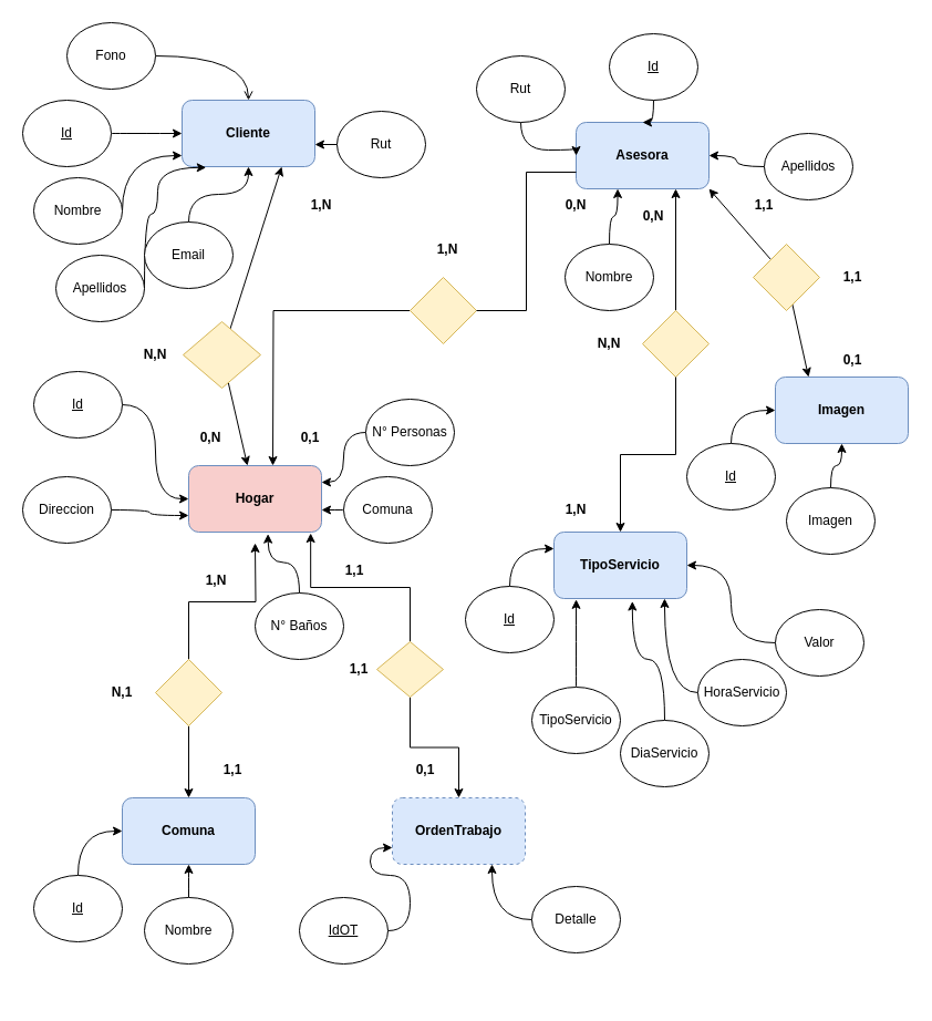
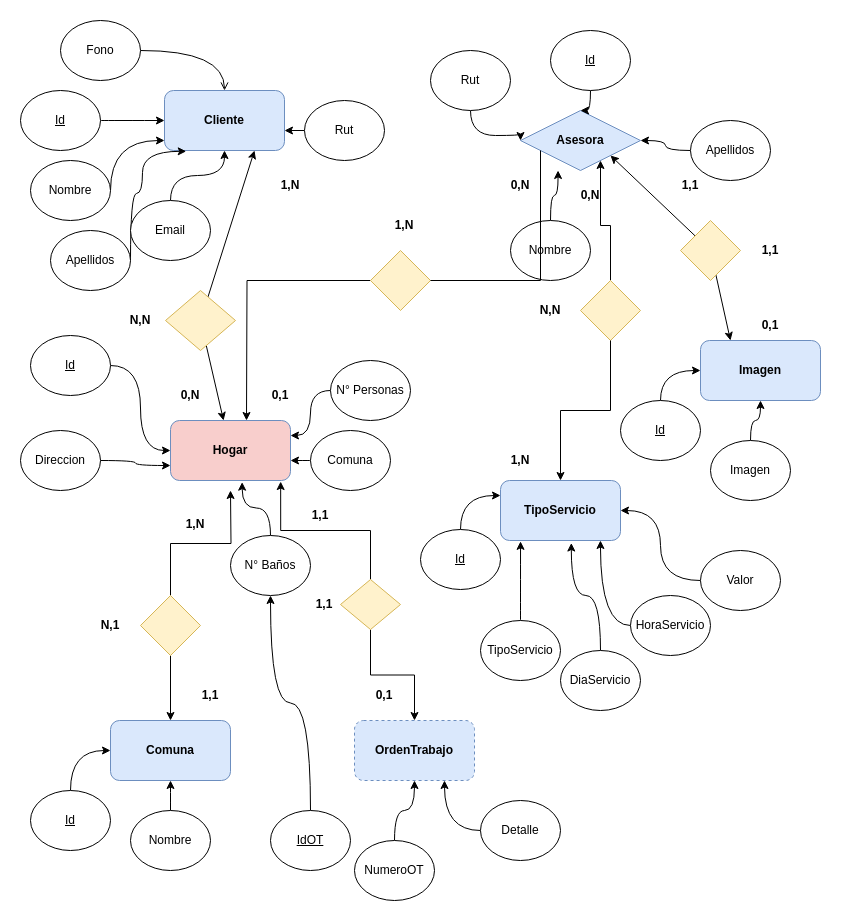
- <mxCell id="15" value="Asesora" style="rounded=1;whiteSpace=wrap;html=1;fontStyle=1;fillColor=#dae8fc;strokeColor=#6c8ebf;" parent="1" vertex="1"><mxGeometry x="520" y="110" width="120" height="60" as="geometry" /></mxCell>
+ <mxCell id="15" value="Asesora" style="rhombus;whiteSpace=wrap;html=1;fontStyle=1;fillColor=#dae8fc;strokeColor=#6c8ebf;" parent="1" vertex="1"><mxGeometry x="520" y="110" width="120" height="60" as="geometry" /></mxCell>
- <mxCell id="45" style="edgeStyle=orthogonalEdgeStyle;rounded=1;orthogonalLoop=1;jettySize=auto;html=1;fontSize=10;curved=1;entryX=0;entryY=0.75;entryDx=0;entryDy=0;" parent="1" source="46" target="40" edge="1"><mxGeometry relative="1" as="geometry"><mxPoint x="478" y="390" as="targetPoint" /></mxGeometry></mxCell>
+ <mxCell id="45" style="edgeStyle=orthogonalEdgeStyle;rounded=1;orthogonalLoop=1;jettySize=auto;html=1;fontSize=10;curved=1;" parent="1" source="46" target="26" edge="1"><mxGeometry relative="1" as="geometry"><mxPoint x="478" y="390" as="targetPoint" /></mxGeometry></mxCell>
+ <mxCell id="43" style="edgeStyle=orthogonalEdgeStyle;rounded=1;orthogonalLoop=1;jettySize=auto;html=1;fontSize=10;curved=1;" parent="1" source="44" target="40" edge="1"><mxGeometry relative="1" as="geometry" /></mxCell>
+ <mxCell id="44" value="NumeroOT" style="ellipse;whiteSpace=wrap;html=1;rounded=1;" parent="1" vertex="1"><mxGeometry x="354" y="840" width="80" height="60" as="geometry" /></mxCell>
